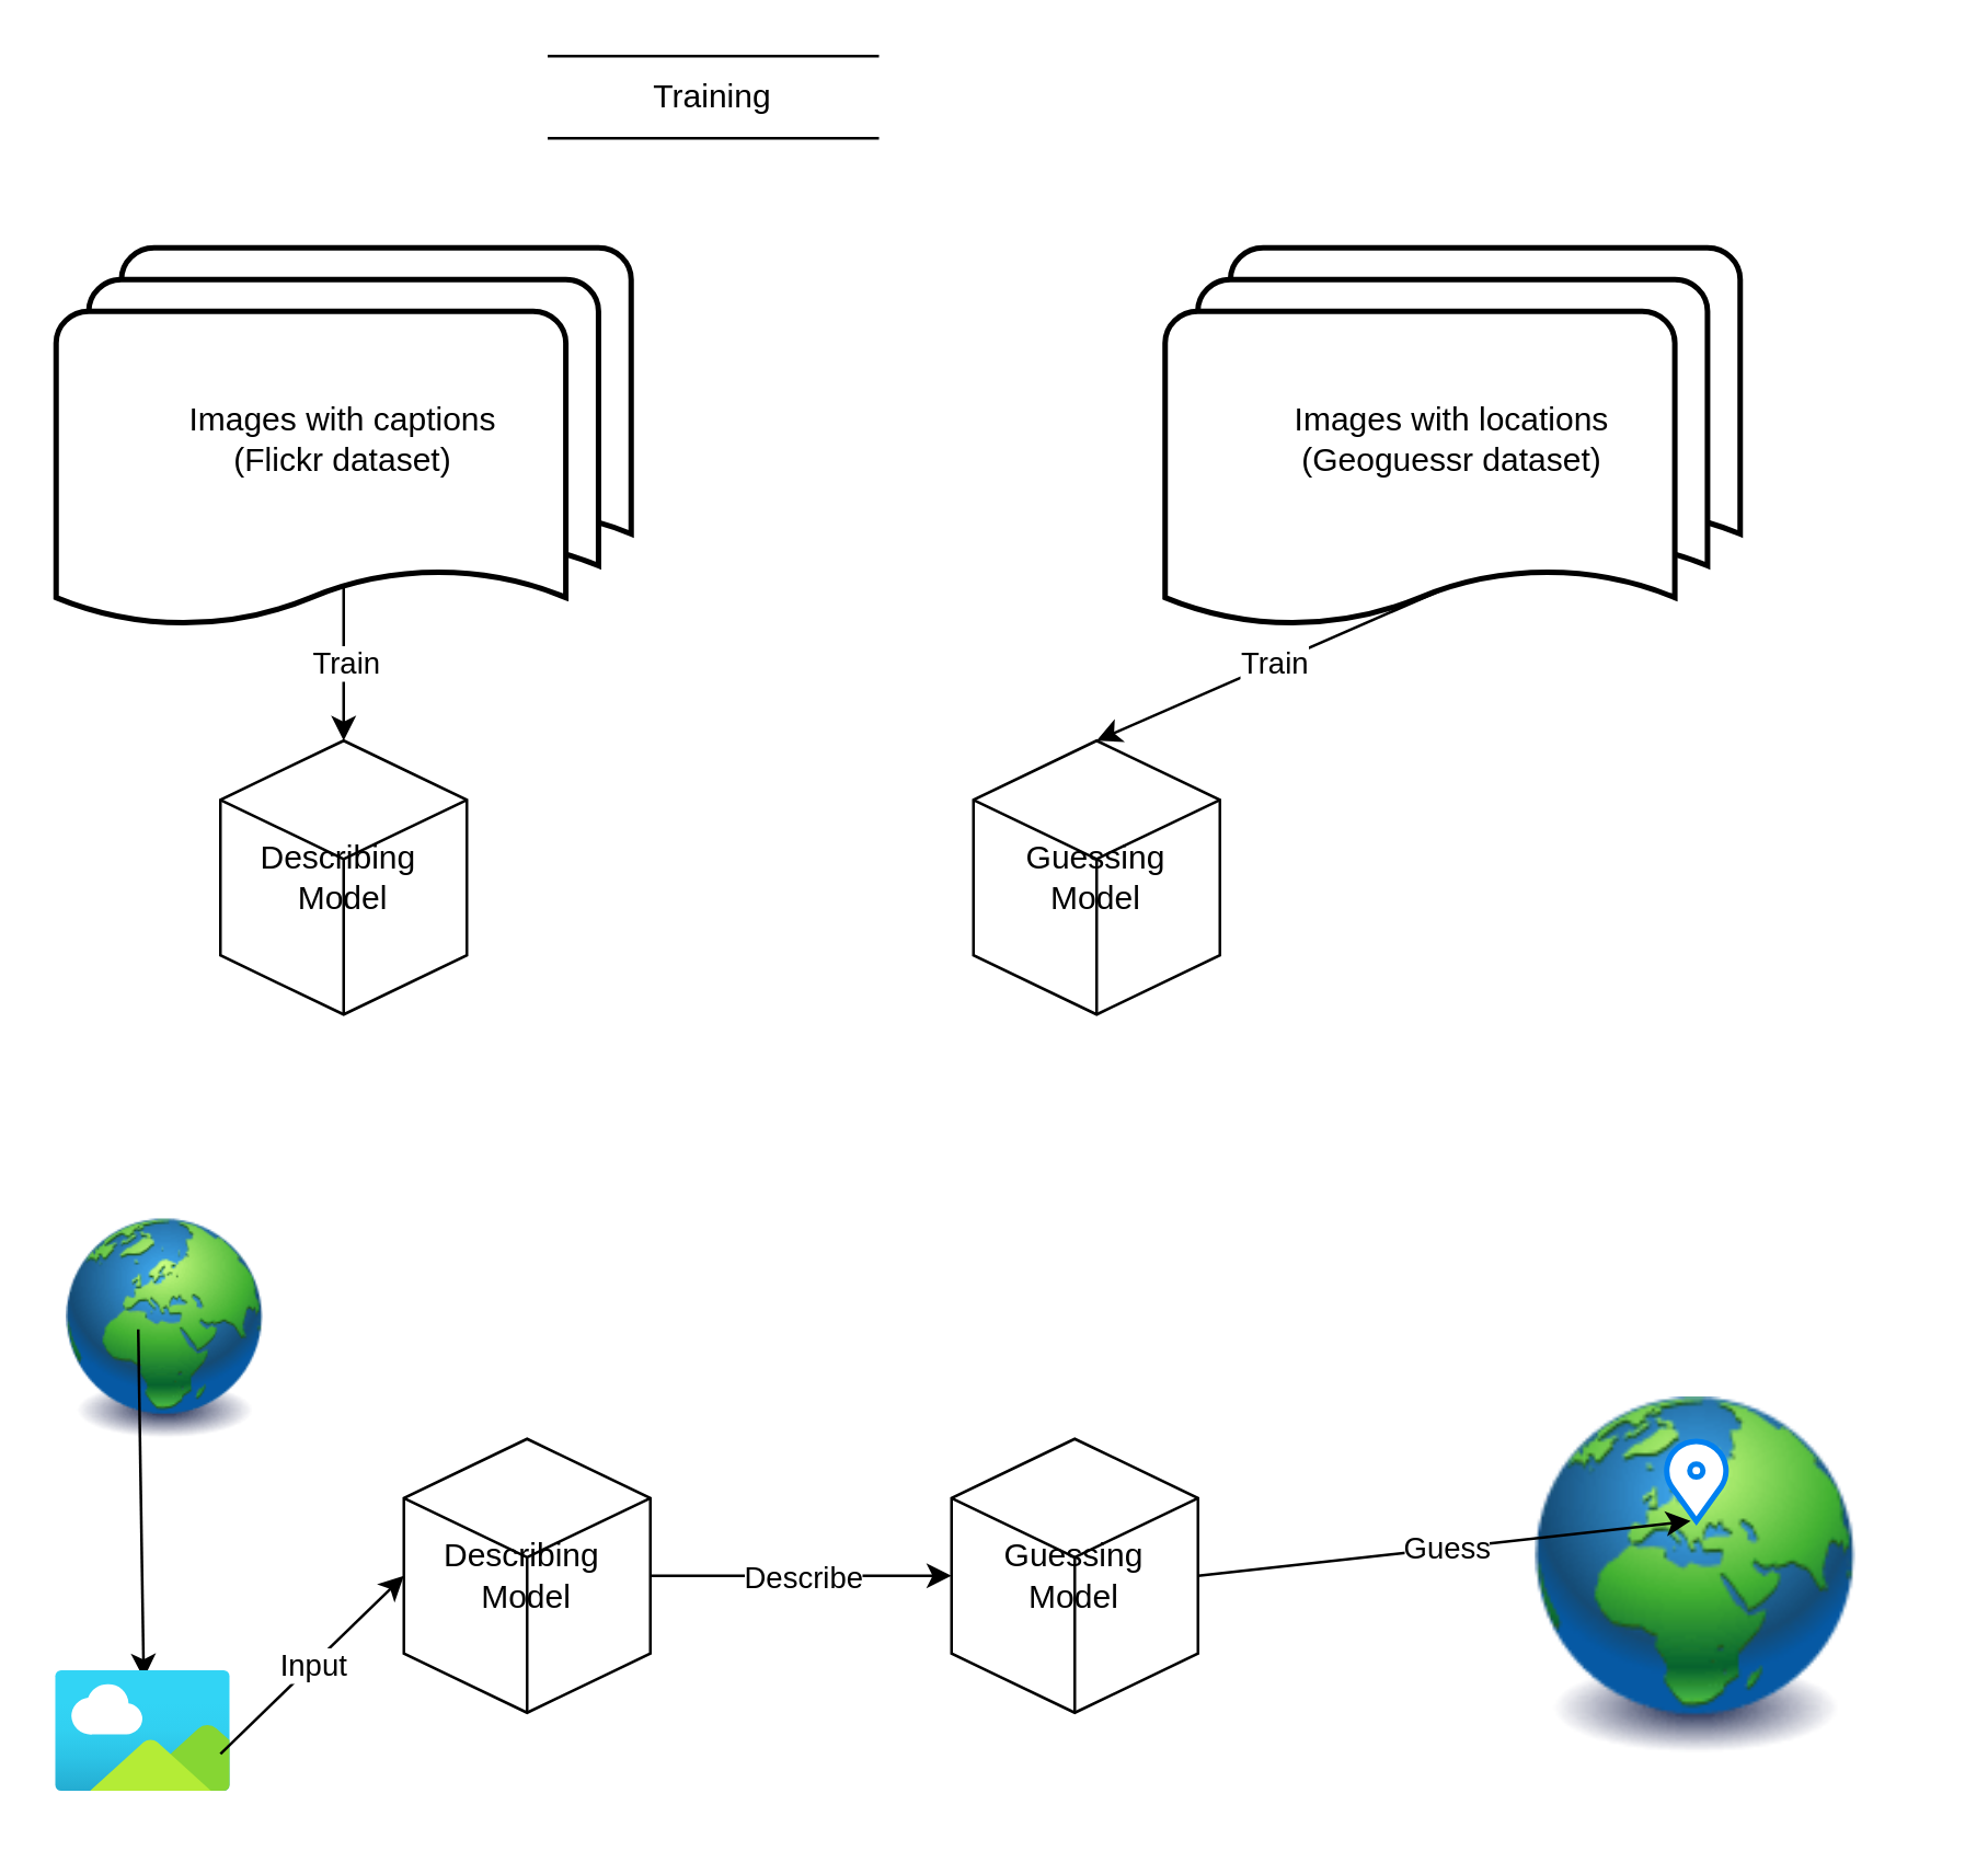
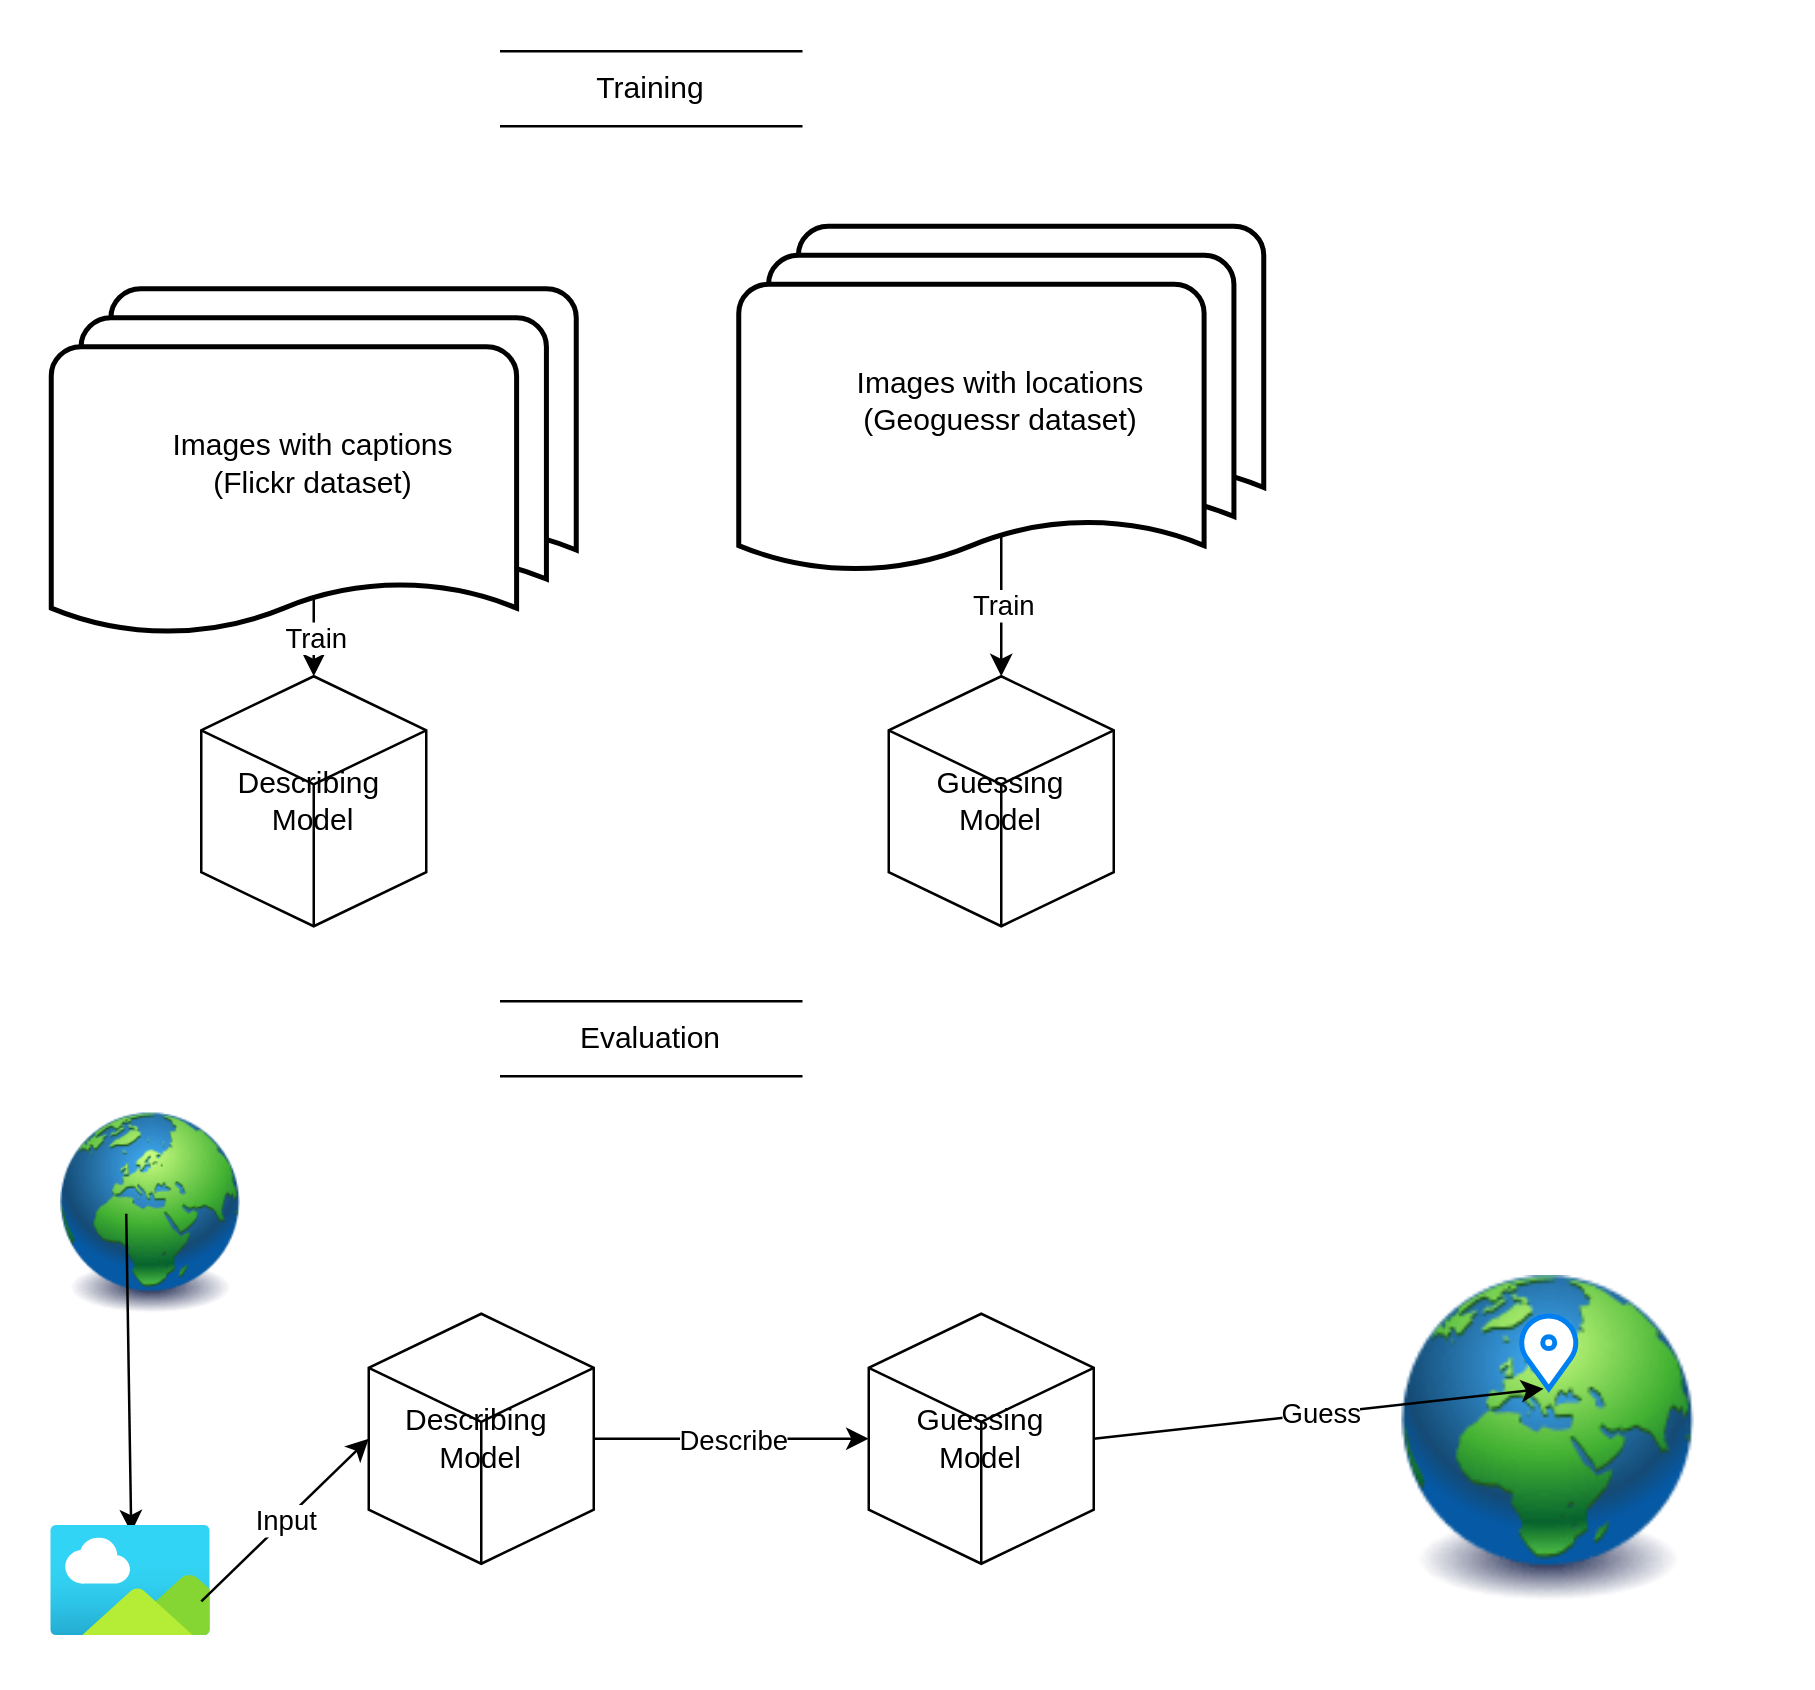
- <mxCell id="6" value="Images with captions&lt;div&gt;(Flickr dataset)&lt;/div&gt;" style="strokeWidth=2;html=1;shape=mxgraph.flowchart.multi-document;whiteSpace=wrap;" vertex="1" parent="1"><mxGeometry x="20" y="90" width="210" height="140" as="geometry" /></mxCell>
+ <mxCell id="6" value="Images with captions&lt;div&gt;(Flickr dataset)&lt;/div&gt;" style="strokeWidth=2;html=1;shape=mxgraph.flowchart.multi-document;whiteSpace=wrap;" vertex="1" parent="1"><mxGeometry x="20" y="115" width="210" height="140" as="geometry" /></mxCell>
- <mxCell id="3" value="Images with locations&lt;div&gt;(Geoguessr dataset)&lt;/div&gt;" style="strokeWidth=2;html=1;shape=mxgraph.flowchart.multi-document;whiteSpace=wrap;" vertex="1" parent="1"><mxGeometry x="425" y="90" width="210" height="140" as="geometry" /></mxCell>
+ <mxCell id="3" value="Images with locations&lt;div&gt;(Geoguessr dataset)&lt;/div&gt;" style="strokeWidth=2;html=1;shape=mxgraph.flowchart.multi-document;whiteSpace=wrap;" vertex="1" parent="1"><mxGeometry x="295" y="90" width="210" height="140" as="geometry" /></mxCell>
+ <mxCell id="12" value="Evaluation" style="shape=partialRectangle;whiteSpace=wrap;html=1;left=0;right=0;fillColor=none;" vertex="1" parent="1"><mxGeometry x="200" y="400" width="120" height="30" as="geometry" /></mxCell>
